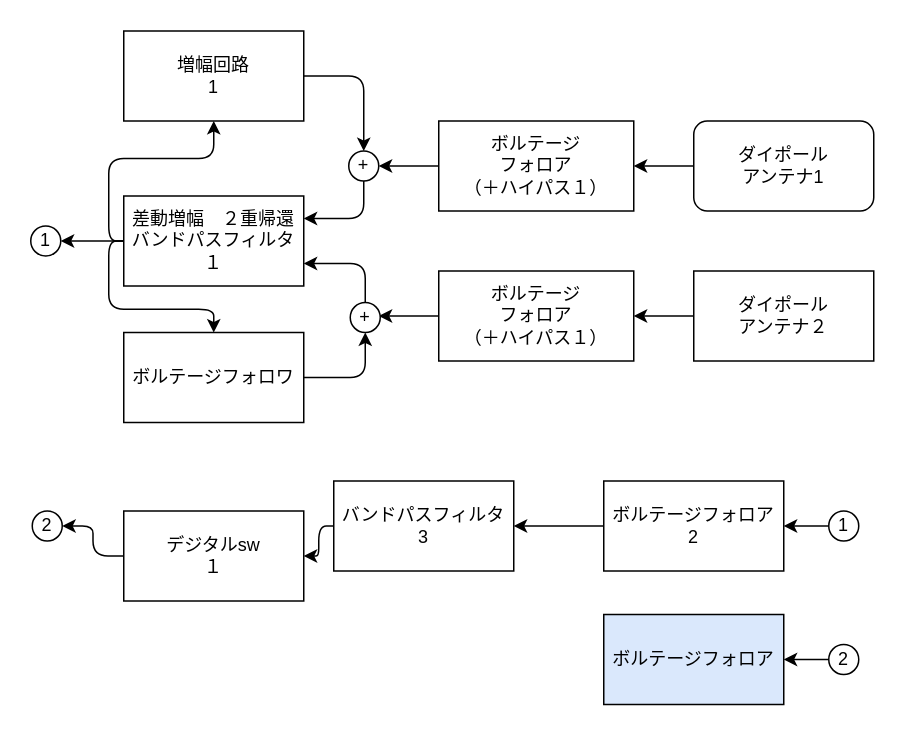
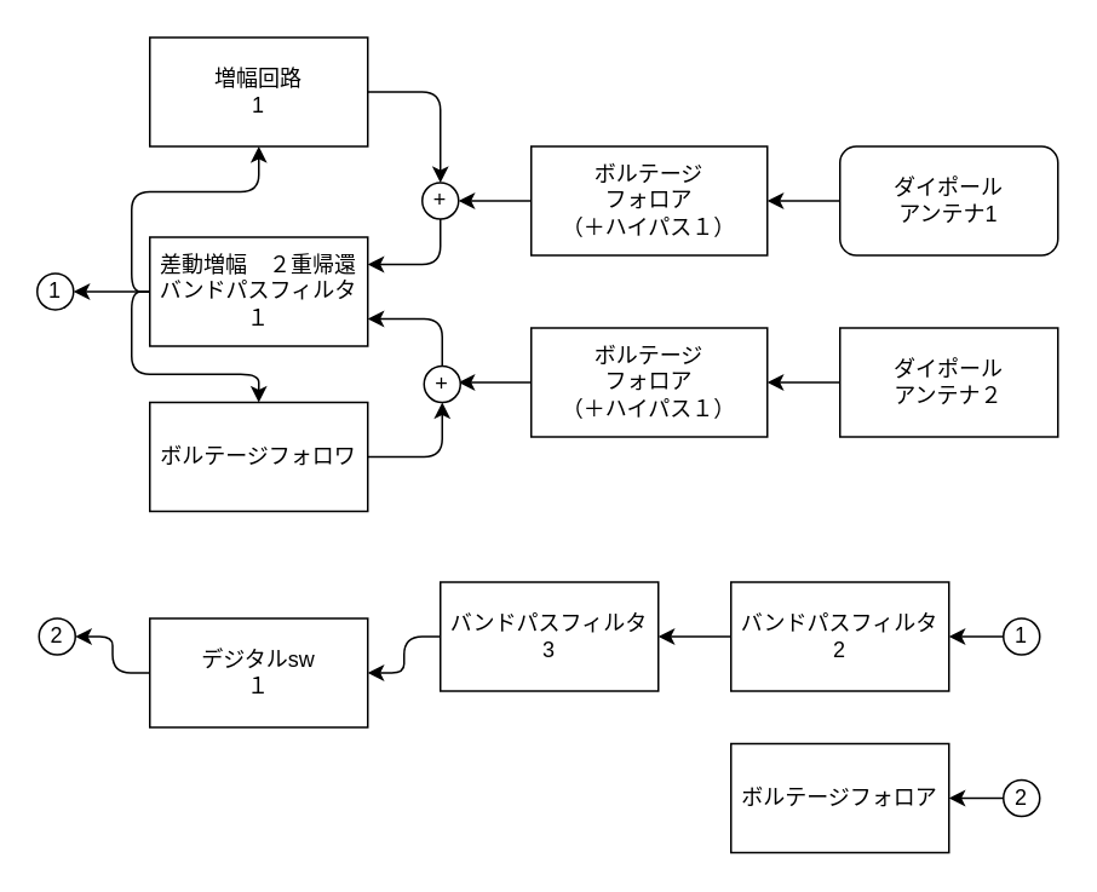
- <mxCell id="27" value="バンドパスフィルタ&lt;br&gt;3" style="rounded=0;whiteSpace=wrap;html=1;" parent="1" vertex="1"><mxGeometry x="222" y="320" width="120" height="60" as="geometry" /></mxCell>
+ <mxCell id="27" value="バンドパスフィルタ&lt;br&gt;3" style="rounded=0;whiteSpace=wrap;html=1;" parent="1" vertex="1"><mxGeometry x="242" y="320" width="120" height="60" as="geometry" /></mxCell>
- <mxCell id="25" value="ボルテージフォロア&lt;br&gt;2" style="rounded=0;whiteSpace=wrap;html=1;" parent="1" vertex="1"><mxGeometry x="402" y="320" width="120" height="60" as="geometry" /></mxCell>
+ <mxCell id="25" value="バンドパスフィルタ&lt;br&gt;2" style="rounded=0;whiteSpace=wrap;html=1;" parent="1" vertex="1"><mxGeometry x="402" y="320" width="120" height="60" as="geometry" /></mxCell>
- <mxCell id="34" value="ボルテージフォロア" style="rounded=0;whiteSpace=wrap;html=1;fillColor=#dae8fc;" vertex="1" parent="1"><mxGeometry x="402" y="409" width="120" height="60" as="geometry" /></mxCell>
+ <mxCell id="34" value="ボルテージフォロア" style="rounded=0;whiteSpace=wrap;html=1;" vertex="1" parent="1"><mxGeometry x="402" y="409" width="120" height="60" as="geometry" /></mxCell>
